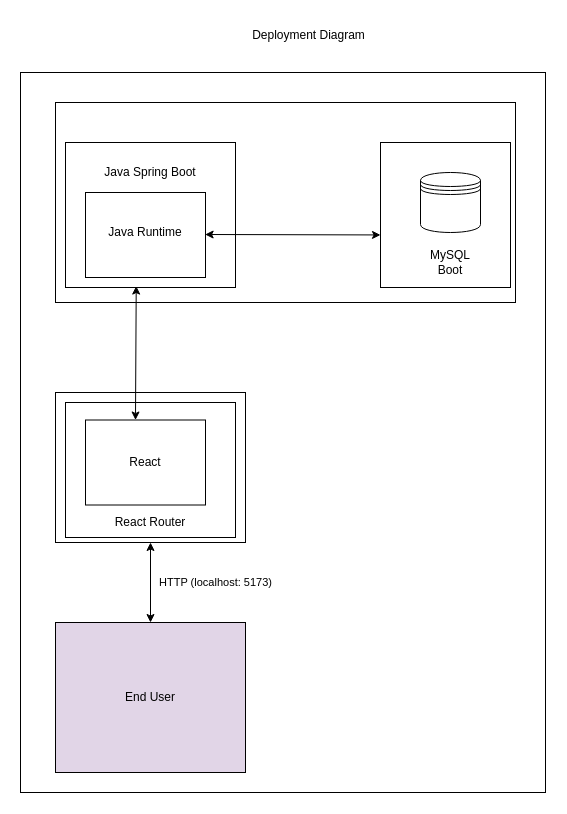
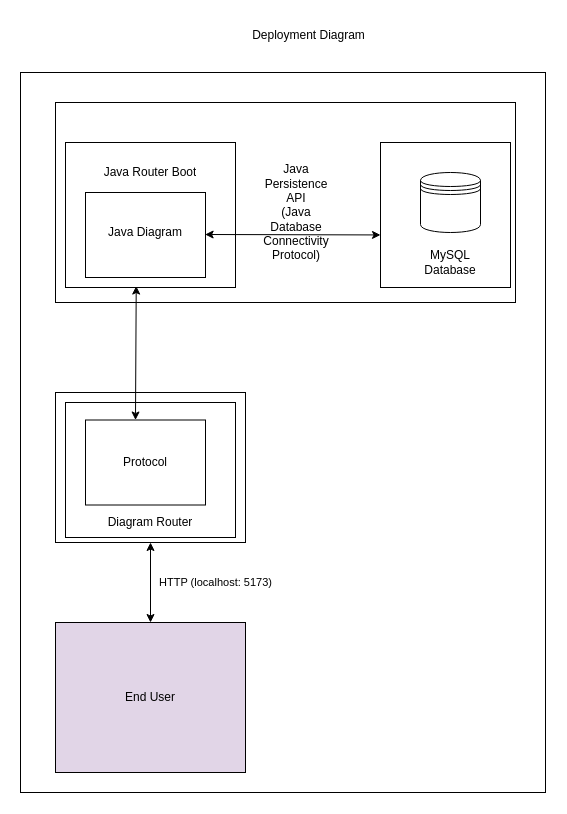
- <mxCell id="9" value="Java Spring Boot" style="text;html=1;strokeColor=none;fillColor=none;align=center;verticalAlign=middle;whiteSpace=wrap;overflow=hidden;" parent="1" vertex="1"><mxGeometry x="75" y="162" width="150" height="20" as="geometry" /></mxCell>
+ <mxCell id="9" value="Java Router Boot" style="text;html=1;strokeColor=none;fillColor=none;align=center;verticalAlign=middle;whiteSpace=wrap;overflow=hidden;" parent="1" vertex="1"><mxGeometry x="75" y="162" width="150" height="20" as="geometry" /></mxCell>
+ <mxCell id="12" value="Java Persistence&lt;div&gt;API&lt;/div&gt;&lt;div&gt;(Java Database Connectivity Protocol)&lt;/div&gt;" style="text;html=1;strokeColor=none;fillColor=none;align=center;verticalAlign=middle;whiteSpace=wrap;overflow=hidden;" parent="1" vertex="1"><mxGeometry x="255.61" y="152" width="80" height="120" as="geometry" /></mxCell>
- <mxCell id="6" value="Java Runtime" style="text;html=1;strokeColor=none;fillColor=none;align=center;verticalAlign=middle;whiteSpace=wrap;overflow=hidden;" parent="1" vertex="1"><mxGeometry x="70" y="222" width="150" height="20" as="geometry" /></mxCell>
+ <mxCell id="6" value="Java Diagram" style="text;html=1;strokeColor=none;fillColor=none;align=center;verticalAlign=middle;whiteSpace=wrap;overflow=hidden;" parent="1" vertex="1"><mxGeometry x="70" y="222" width="150" height="20" as="geometry" /></mxCell>
- <mxCell id="10" value="MySQL&lt;div&gt;Boot&lt;/div&gt;" style="text;html=1;strokeColor=none;fillColor=none;align=center;verticalAlign=middle;whiteSpace=wrap;overflow=hidden;" parent="1" vertex="1"><mxGeometry x="375" y="242" width="150" height="40" as="geometry" /></mxCell>
+ <mxCell id="10" value="MySQL&lt;div&gt;Database&lt;/div&gt;" style="text;html=1;strokeColor=none;fillColor=none;align=center;verticalAlign=middle;whiteSpace=wrap;overflow=hidden;" parent="1" vertex="1"><mxGeometry x="375" y="242" width="150" height="40" as="geometry" /></mxCell>
- <mxCell id="18" value="React" style="text;html=1;strokeColor=none;fillColor=none;align=center;verticalAlign=middle;whiteSpace=wrap;overflow=hidden;" parent="1" vertex="1"><mxGeometry x="70" y="452" width="150" height="20" as="geometry" /></mxCell>
+ <mxCell id="18" value="Protocol" style="text;html=1;strokeColor=none;fillColor=none;align=center;verticalAlign=middle;whiteSpace=wrap;overflow=hidden;" parent="1" vertex="1"><mxGeometry x="70" y="452" width="150" height="20" as="geometry" /></mxCell>
- <mxCell id="19" value="React Router" style="text;html=1;strokeColor=none;fillColor=none;align=center;verticalAlign=middle;whiteSpace=wrap;overflow=hidden;" parent="1" vertex="1"><mxGeometry x="75" y="512" width="150" height="20" as="geometry" /></mxCell>
+ <mxCell id="19" value="Diagram Router" style="text;html=1;strokeColor=none;fillColor=none;align=center;verticalAlign=middle;whiteSpace=wrap;overflow=hidden;" parent="1" vertex="1"><mxGeometry x="75" y="512" width="150" height="20" as="geometry" /></mxCell>
